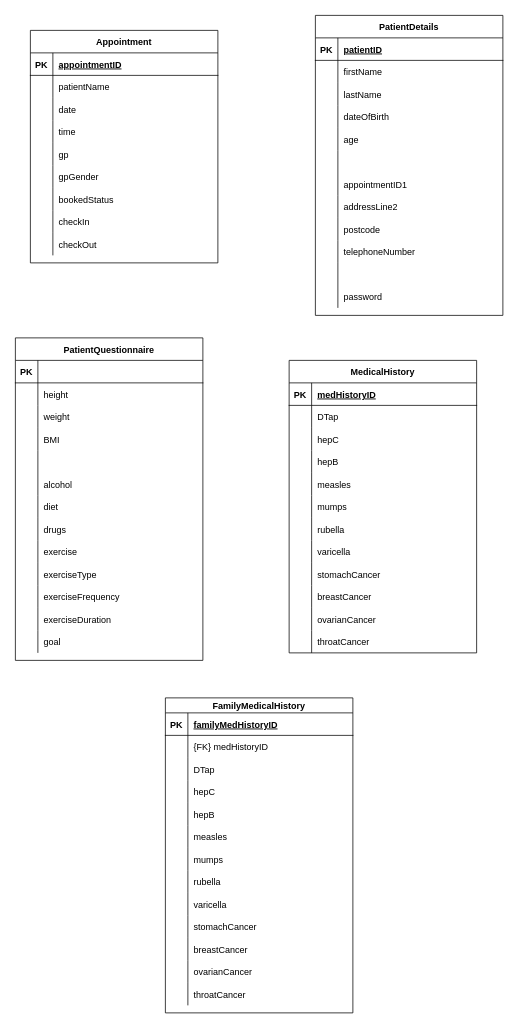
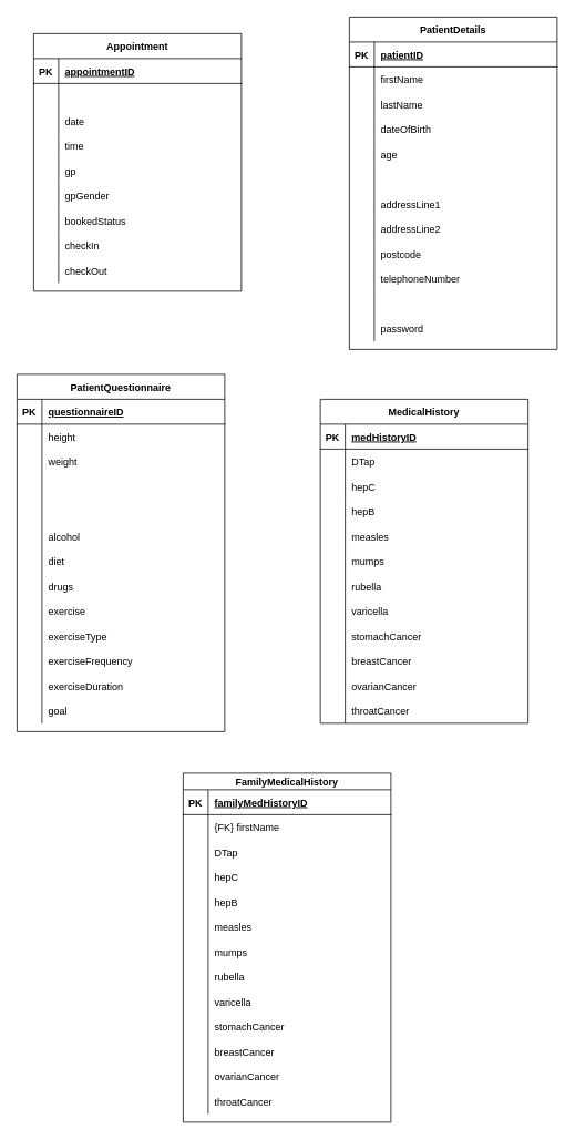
- <mxCell id="82" value="patientName" style="shape=partialRectangle;overflow=hidden;connectable=0;fillColor=none;top=0;left=0;bottom=0;right=0;align=left;spacingLeft=6;" parent="80" vertex="1"><mxGeometry x="30" width="220" height="30" as="geometry" /></mxCell>
- <mxCell id="22" value="appointmentID1" style="shape=partialRectangle;connectable=0;fillColor=none;top=0;left=0;bottom=0;right=0;align=left;spacingLeft=6;overflow=hidden;" vertex="1" parent="20"><mxGeometry x="30" width="220" height="30" as="geometry" /></mxCell>
+ <mxCell id="22" value="addressLine1" style="shape=partialRectangle;connectable=0;fillColor=none;top=0;left=0;bottom=0;right=0;align=left;spacingLeft=6;overflow=hidden;" vertex="1" parent="20"><mxGeometry x="30" width="220" height="30" as="geometry" /></mxCell>
+ <mxCell id="40" value="questionnaireID" style="shape=partialRectangle;overflow=hidden;connectable=0;fillColor=none;top=0;left=0;bottom=0;right=0;align=left;spacingLeft=6;fontStyle=5;" parent="38" vertex="1"><mxGeometry x="30" width="220" height="30" as="geometry" /></mxCell>
- <mxCell id="49" value="BMI" style="shape=partialRectangle;connectable=0;fillColor=none;top=0;left=0;bottom=0;right=0;align=left;spacingLeft=6;overflow=hidden;" vertex="1" parent="47"><mxGeometry x="30" width="220" height="30" as="geometry" /></mxCell>
- <mxCell id="147" value="{FK} medHistoryID" style="shape=partialRectangle;connectable=0;fillColor=none;top=0;left=0;bottom=0;right=0;align=left;spacingLeft=6;overflow=hidden;" vertex="1" parent="145"><mxGeometry x="30" width="220" height="30" as="geometry" /></mxCell>
+ <mxCell id="147" value="{FK} firstName" style="shape=partialRectangle;connectable=0;fillColor=none;top=0;left=0;bottom=0;right=0;align=left;spacingLeft=6;overflow=hidden;" vertex="1" parent="145"><mxGeometry x="30" width="220" height="30" as="geometry" /></mxCell>
